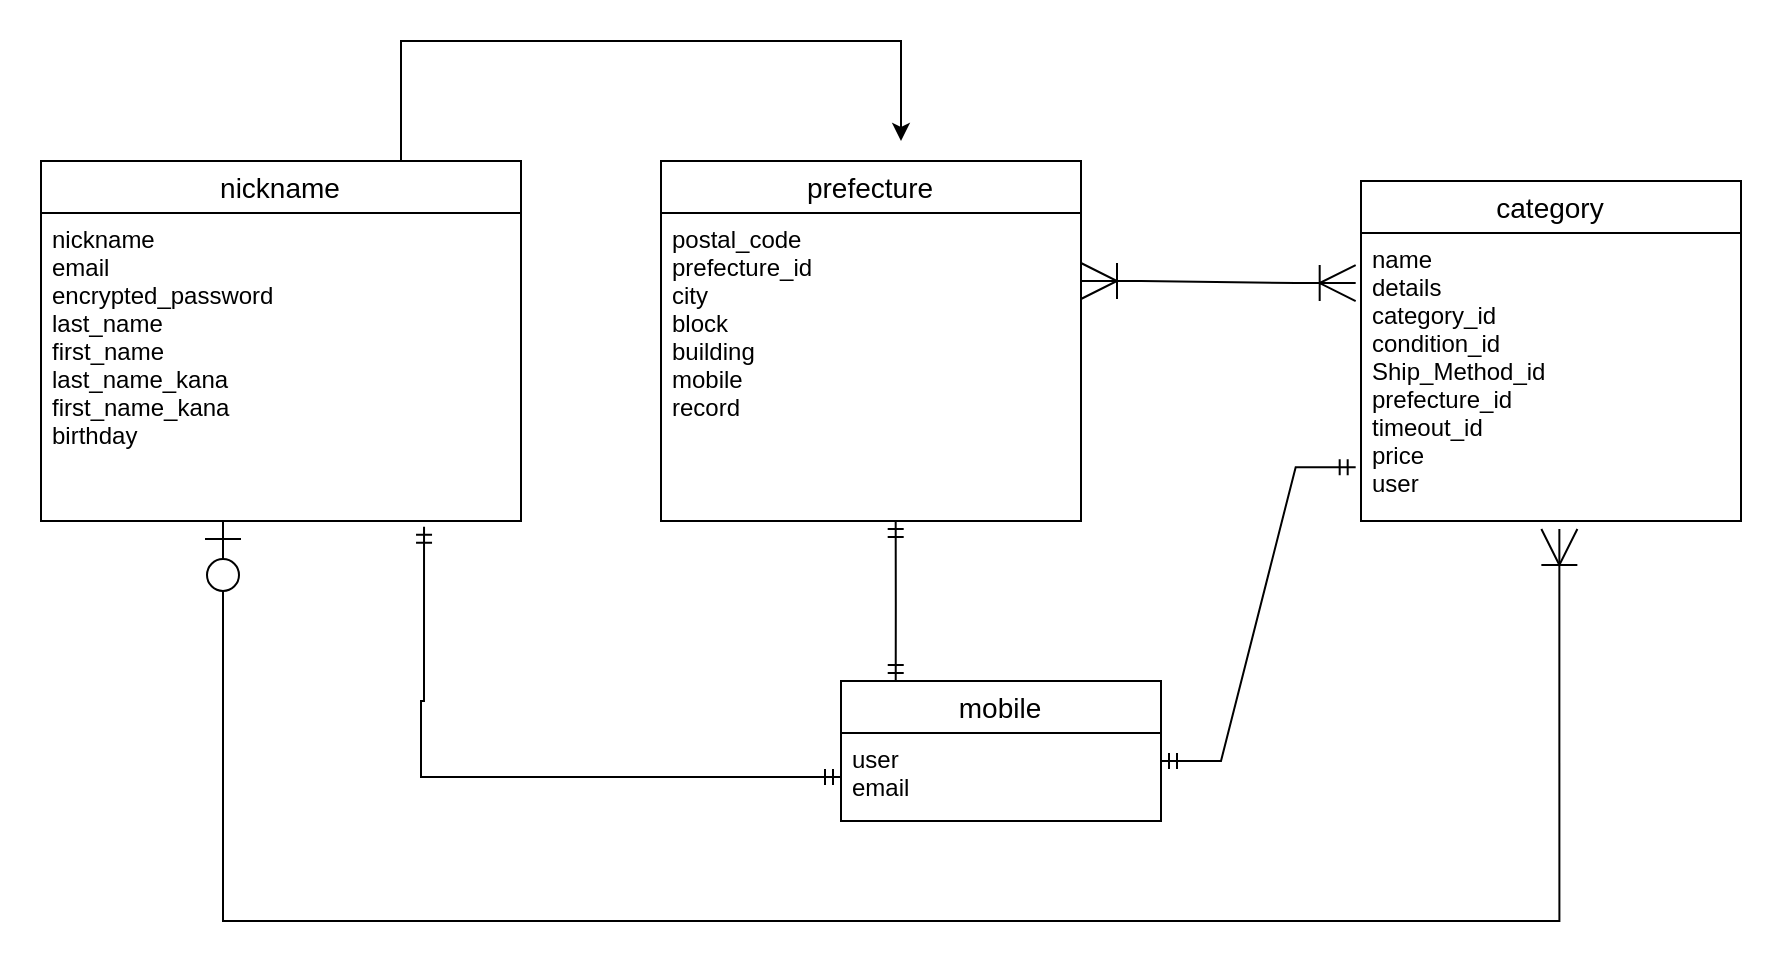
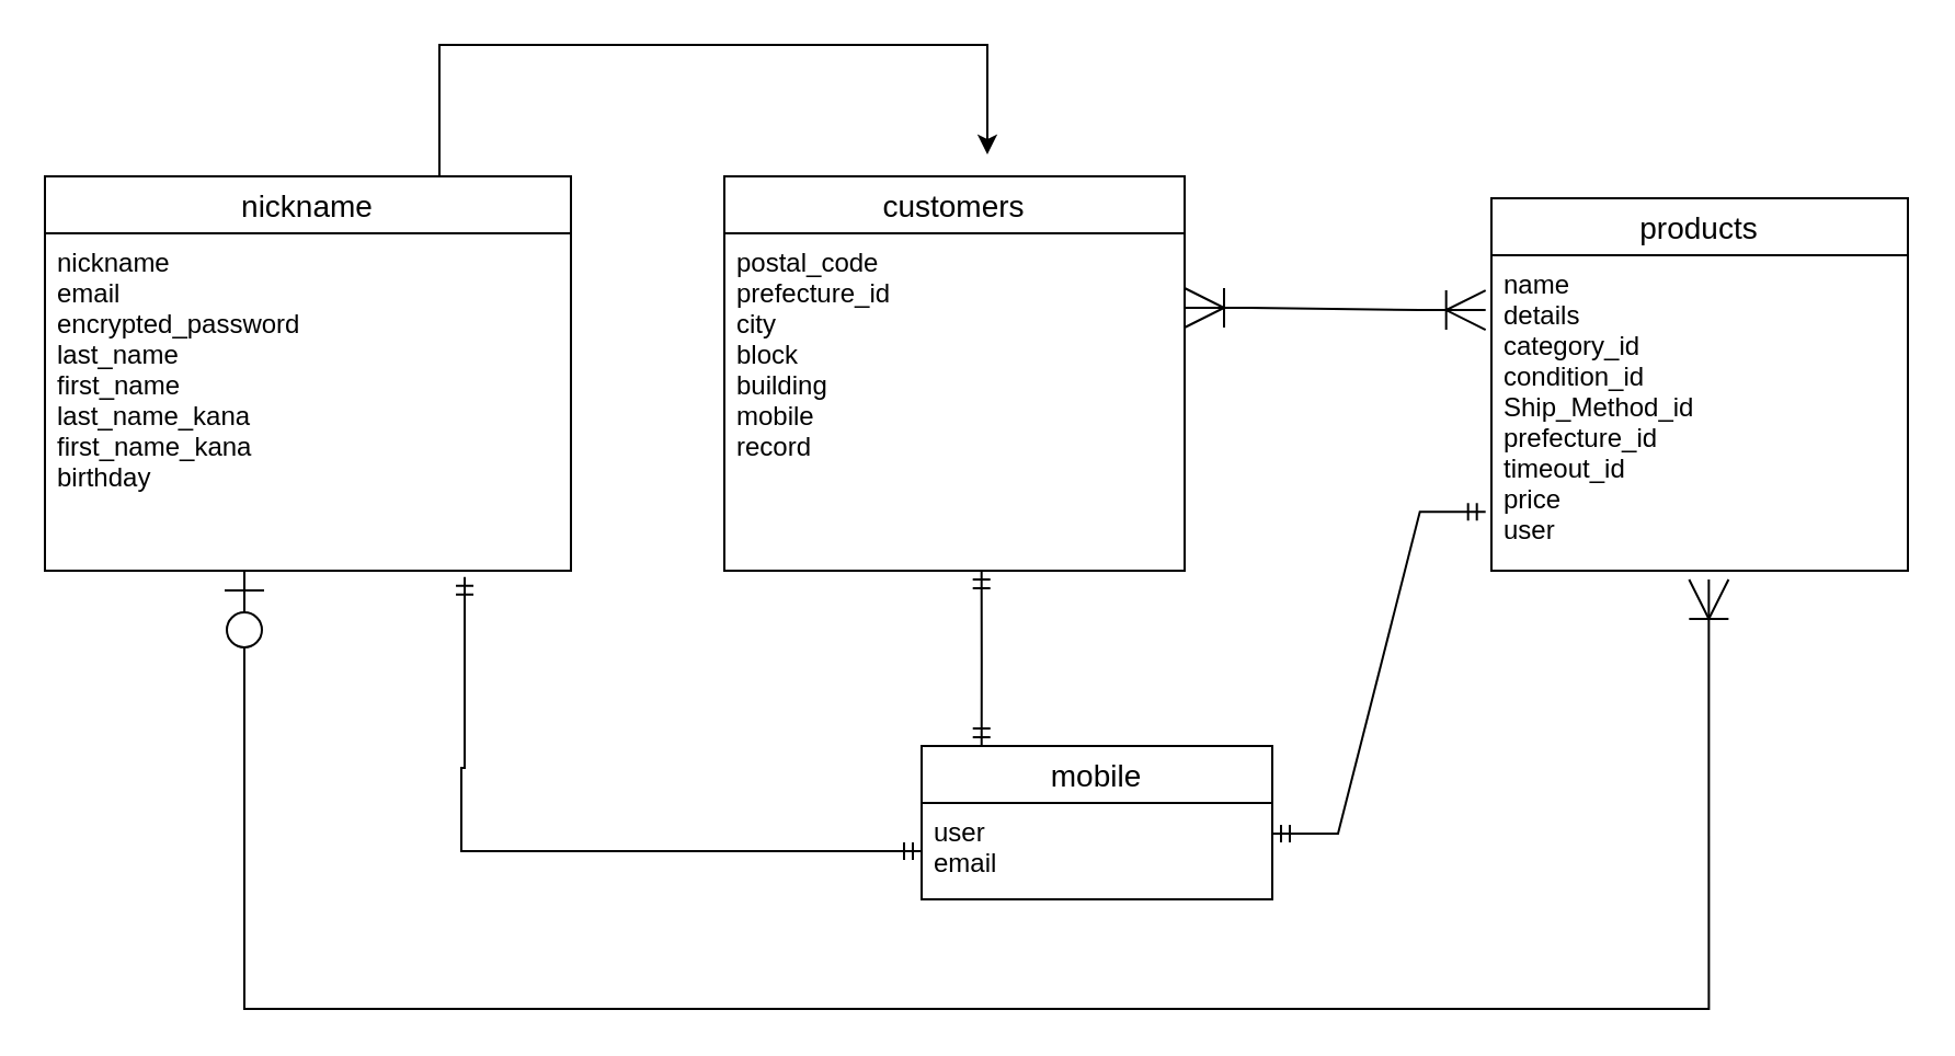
- <mxCell id="5" value="prefecture" style="swimlane;fontStyle=0;childLayout=stackLayout;horizontal=1;startSize=26;horizontalStack=0;resizeParent=1;resizeParentMax=0;resizeLast=0;collapsible=1;marginBottom=0;align=center;fontSize=14;" vertex="1" parent="1"><mxGeometry x="330" y="80" width="210" height="180" as="geometry" /></mxCell>
+ <mxCell id="5" value="customers" style="swimlane;fontStyle=0;childLayout=stackLayout;horizontal=1;startSize=26;horizontalStack=0;resizeParent=1;resizeParentMax=0;resizeLast=0;collapsible=1;marginBottom=0;align=center;fontSize=14;" vertex="1" parent="1"><mxGeometry x="330" y="80" width="210" height="180" as="geometry" /></mxCell>
- <mxCell id="9" value="category" style="swimlane;fontStyle=0;childLayout=stackLayout;horizontal=1;startSize=26;horizontalStack=0;resizeParent=1;resizeParentMax=0;resizeLast=0;collapsible=1;marginBottom=0;align=center;fontSize=14;" vertex="1" parent="1"><mxGeometry x="680" y="90" width="190" height="170" as="geometry" /></mxCell>
+ <mxCell id="9" value="products" style="swimlane;fontStyle=0;childLayout=stackLayout;horizontal=1;startSize=26;horizontalStack=0;resizeParent=1;resizeParentMax=0;resizeLast=0;collapsible=1;marginBottom=0;align=center;fontSize=14;" vertex="1" parent="1"><mxGeometry x="680" y="90" width="190" height="170" as="geometry" /></mxCell>
